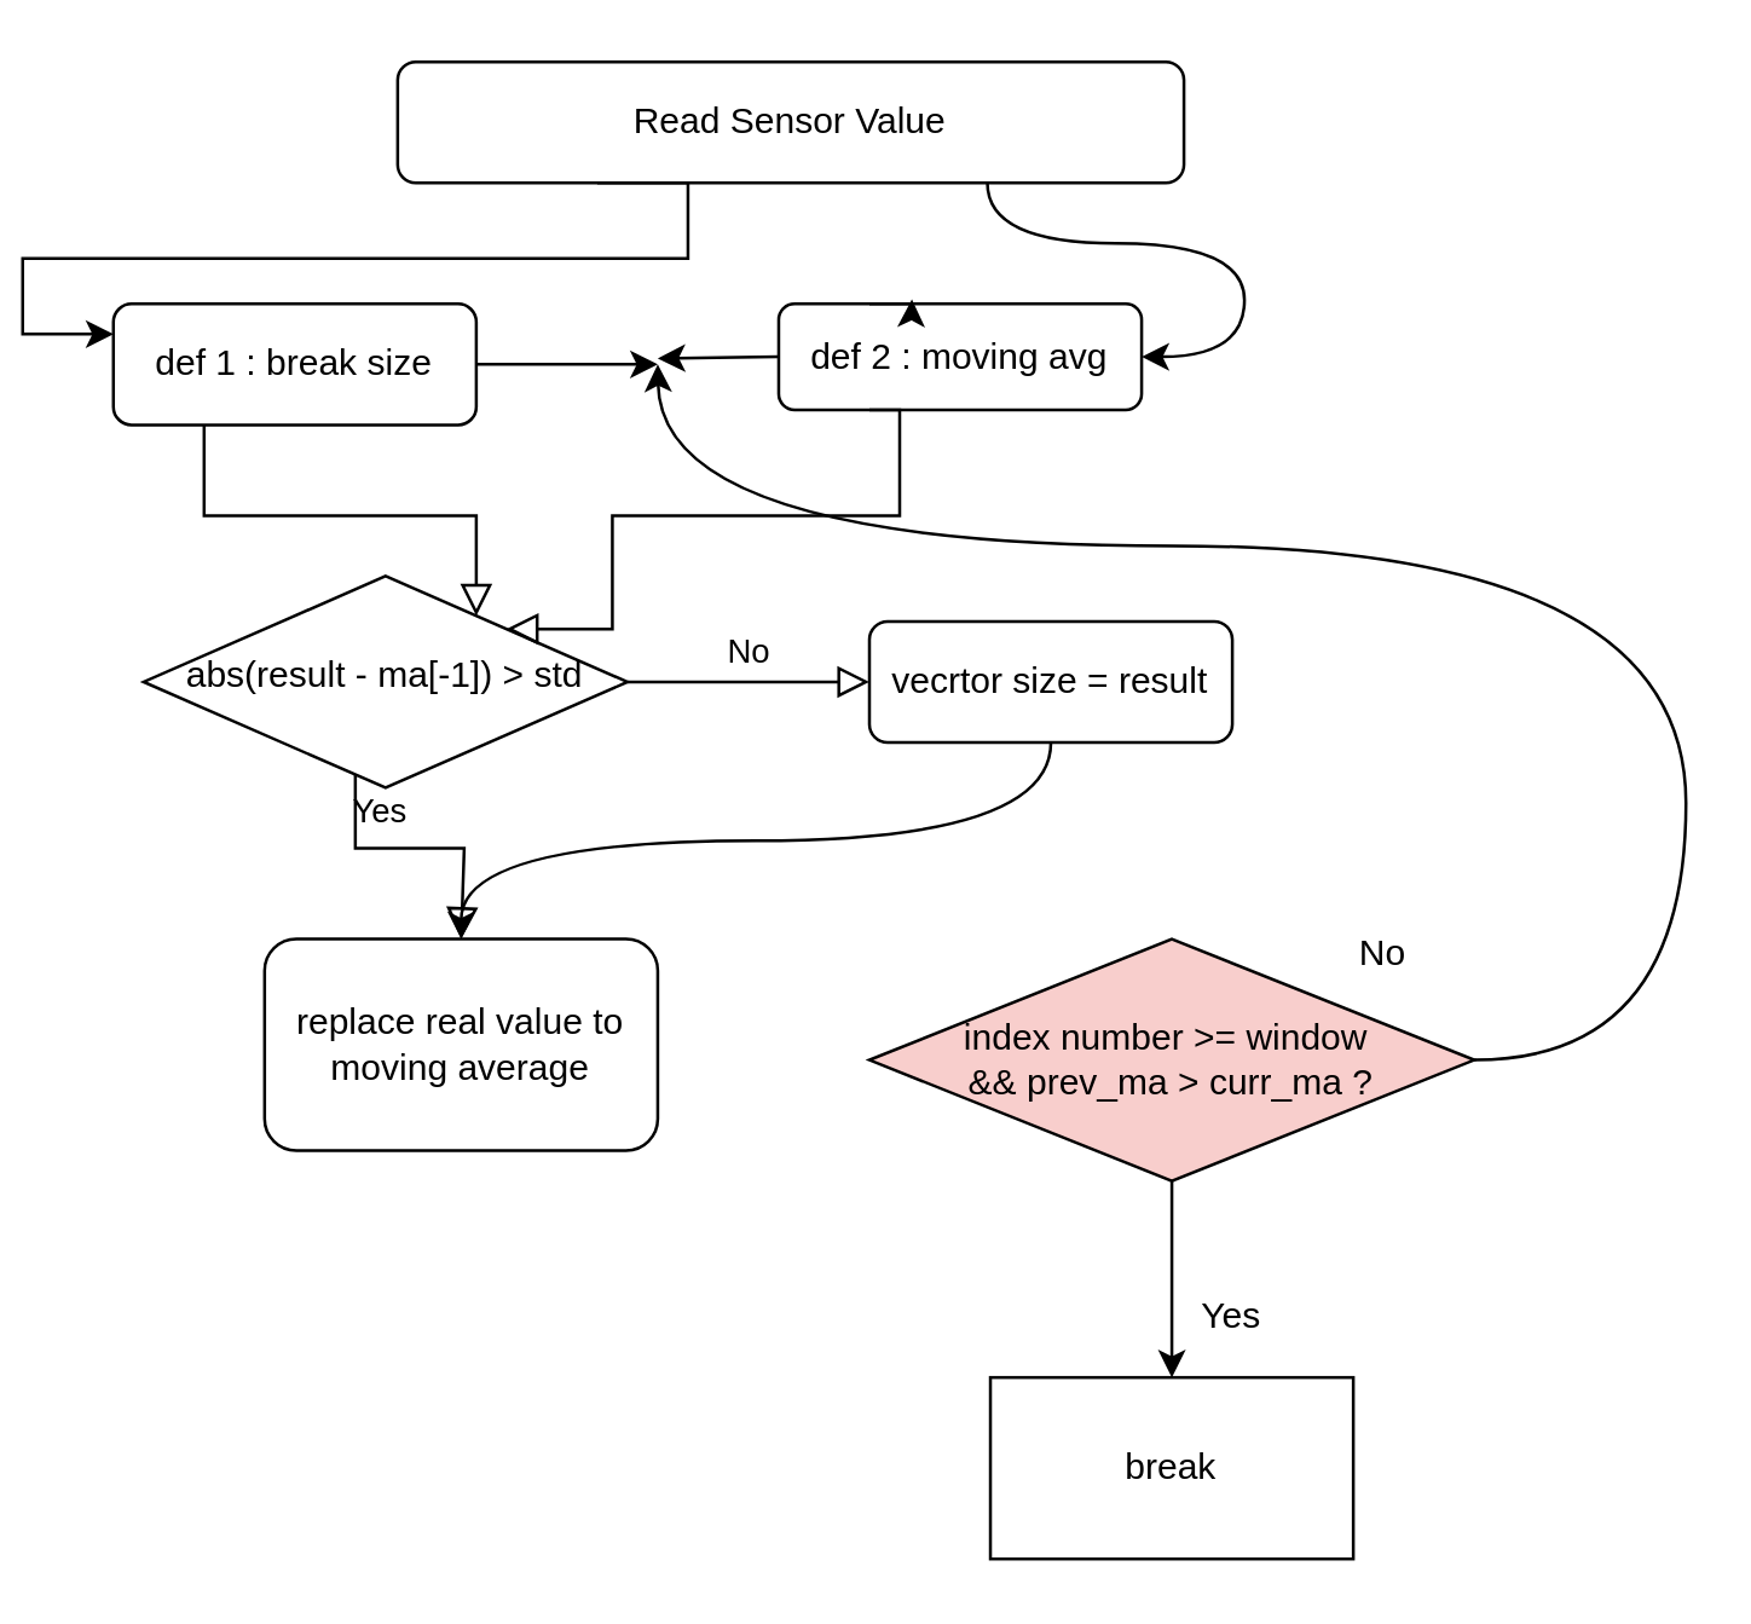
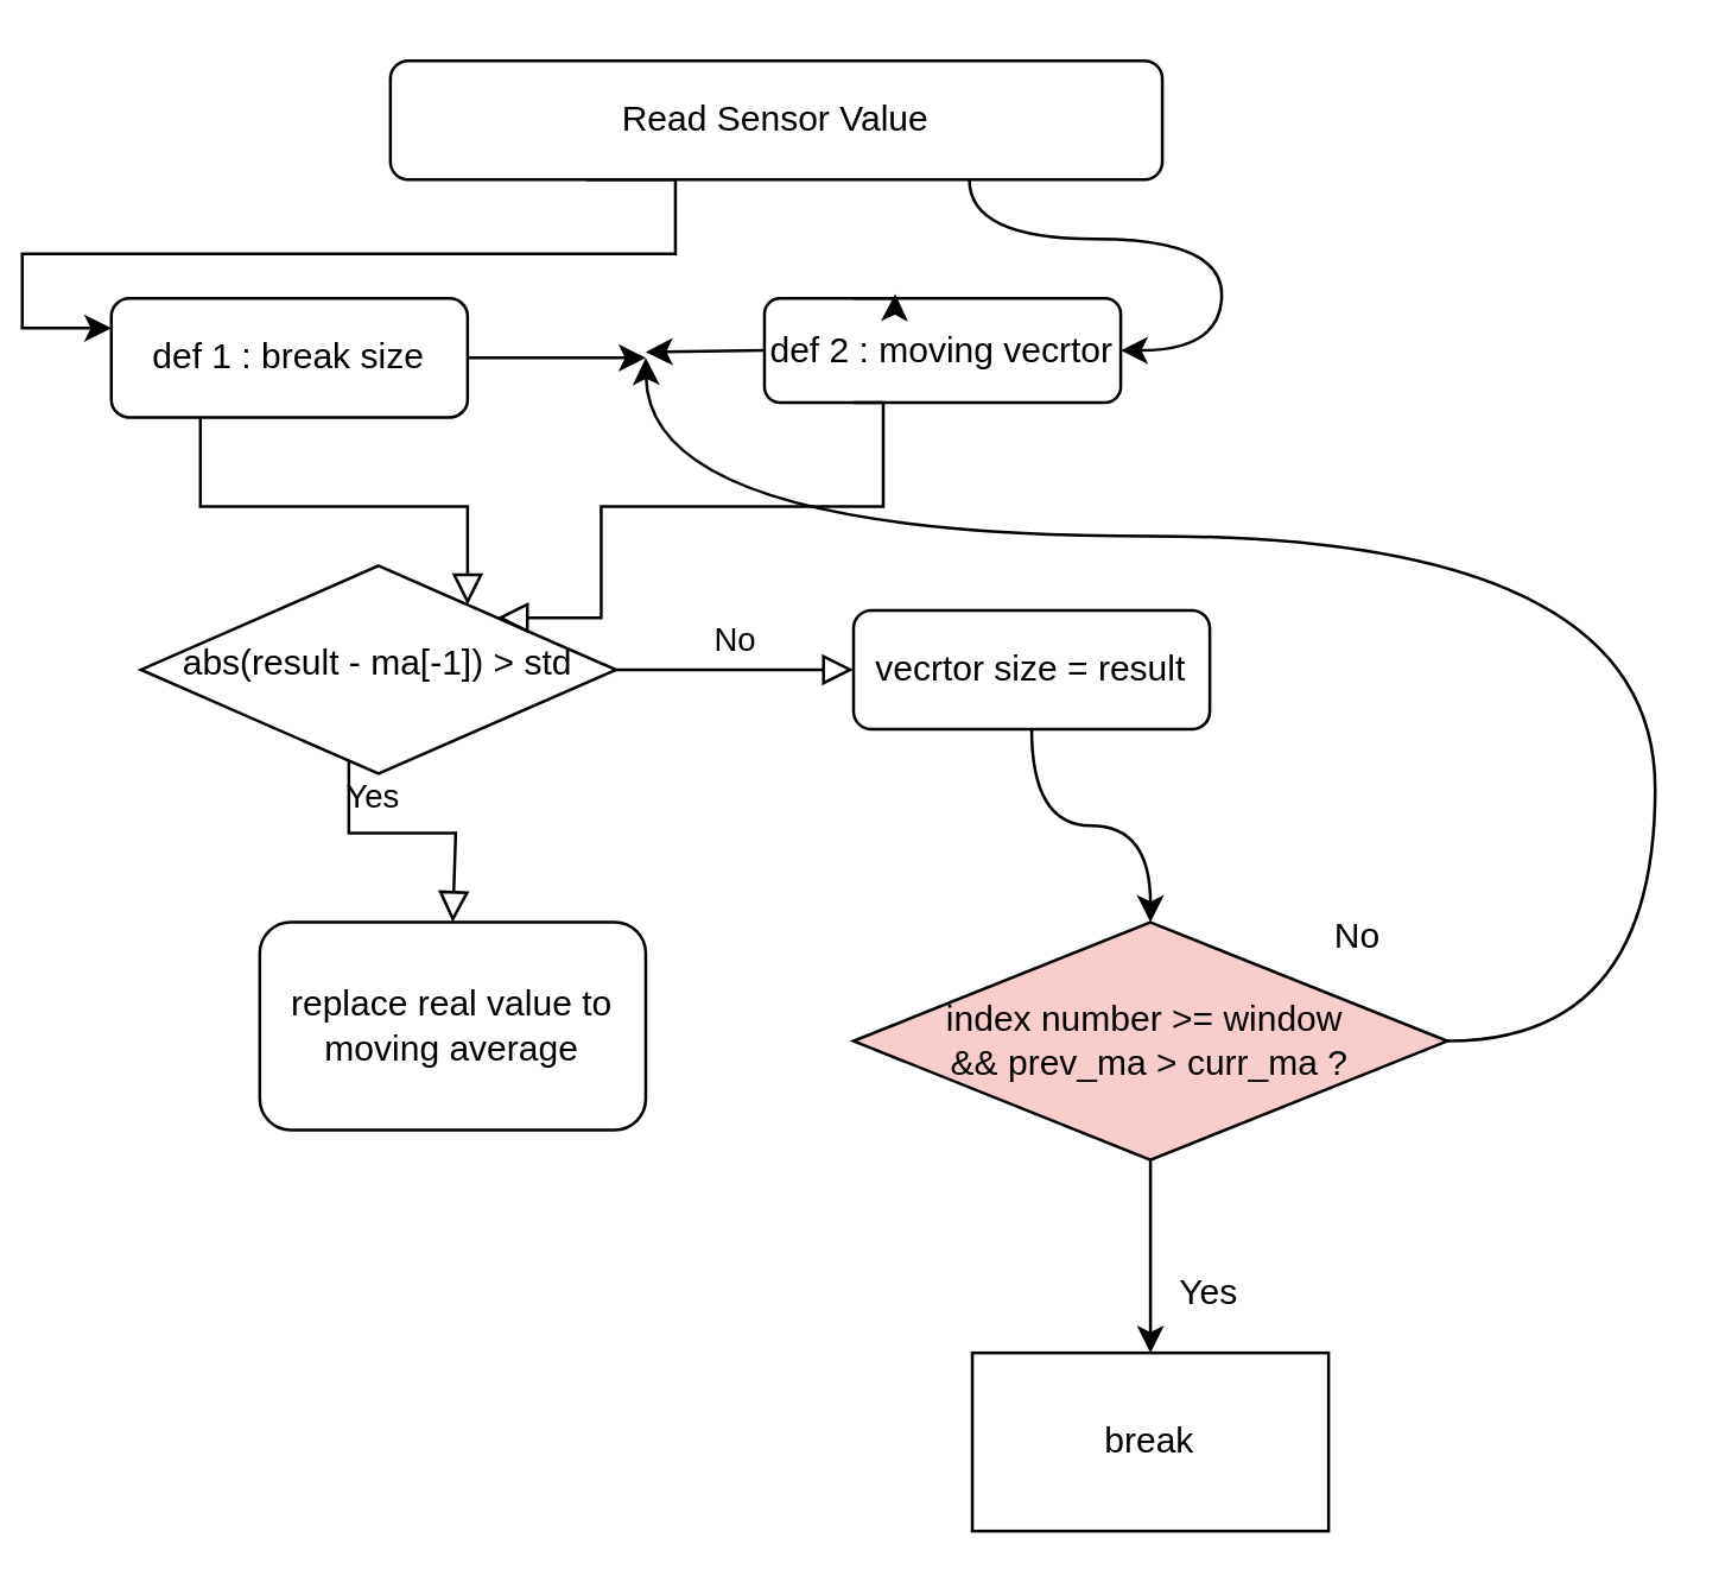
- <mxCell id="14" value="def 2 : moving avg" style="rounded=1;whiteSpace=wrap;html=1;" vertex="1" parent="1"><mxGeometry x="240" y="100" width="120" height="35" as="geometry" /></mxCell>
+ <mxCell id="14" value="def 2 : moving vecrtor" style="rounded=1;whiteSpace=wrap;html=1;" vertex="1" parent="1"><mxGeometry x="240" y="100" width="120" height="35" as="geometry" /></mxCell>
- <mxCell id="8" style="edgeStyle=orthogonalEdgeStyle;curved=1;rounded=0;orthogonalLoop=1;jettySize=auto;html=1;exitX=0.5;exitY=1;exitDx=0;exitDy=0;" edge="1" parent="1" source="9" target="17"><mxGeometry relative="1" as="geometry" /></mxCell>
+ <mxCell id="8" style="edgeStyle=orthogonalEdgeStyle;curved=1;rounded=0;orthogonalLoop=1;jettySize=auto;html=1;exitX=0.5;exitY=1;exitDx=0;exitDy=0;" edge="1" parent="1" source="9" target="20"><mxGeometry relative="1" as="geometry" /></mxCell>
